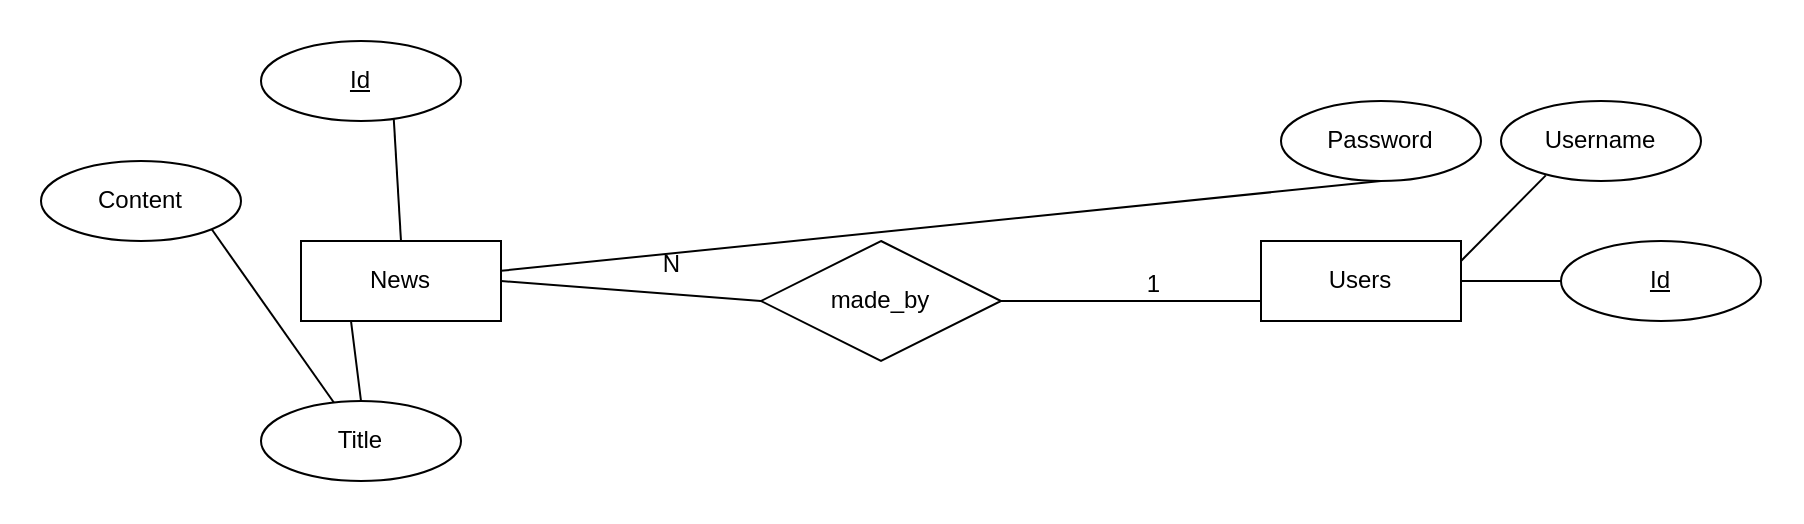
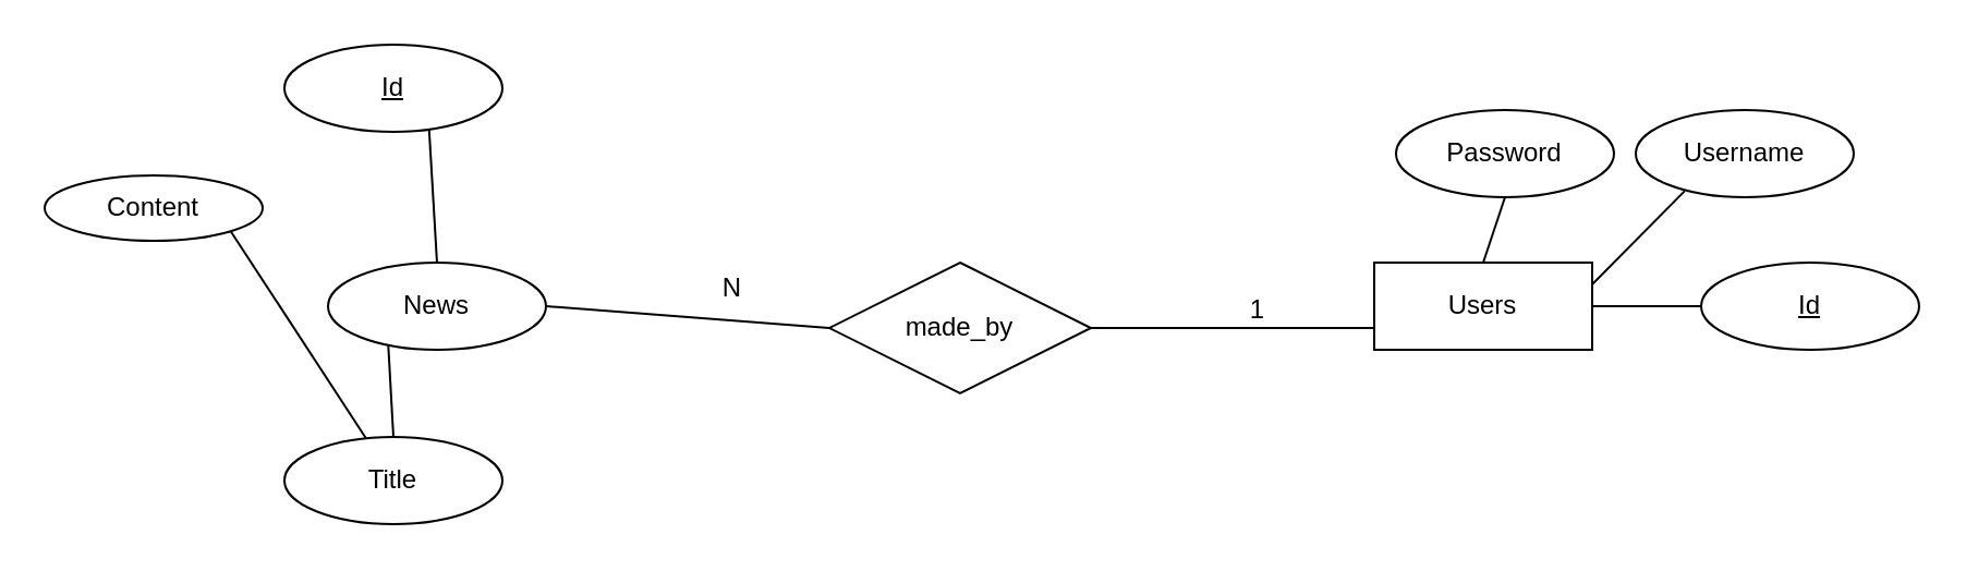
- <mxCell id="13" value="Content" style="ellipse;whiteSpace=wrap;html=1;align=center;" vertex="1" parent="1"><mxGeometry x="20" y="80" width="100" height="40" as="geometry" /></mxCell>
+ <mxCell id="13" value="Content" style="ellipse;whiteSpace=wrap;html=1;align=center;" vertex="1" parent="1"><mxGeometry x="20" y="80" width="100" height="30" as="geometry" /></mxCell>
- <mxCell id="18" value="" style="endArrow=none;html=1;rounded=0;exitX=0.5;exitY=1;exitDx=0;exitDy=0;" edge="1" parent="1" source="11" target="2"><mxGeometry relative="1" as="geometry"><mxPoint x="206.4" y="69.2" as="sourcePoint" /><mxPoint x="210" y="130" as="targetPoint" /></mxGeometry></mxCell>
+ <mxCell id="18" value="" style="endArrow=none;html=1;rounded=0;exitX=0.5;exitY=1;exitDx=0;exitDy=0;entryX=0.5;entryY=0;entryDx=0;entryDy=0;" edge="1" parent="1" source="11" target="3"><mxGeometry relative="1" as="geometry"><mxPoint x="206.4" y="69.2" as="sourcePoint" /><mxPoint x="210" y="130" as="targetPoint" /></mxGeometry></mxCell>
- <mxCell id="2" value="News" style="whiteSpace=wrap;html=1;align=center;" vertex="1" parent="1"><mxGeometry x="150" y="120" width="100" height="40" as="geometry" /></mxCell>
+ <mxCell id="2" value="News" style="ellipse;whiteSpace=wrap;html=1;align=center;" vertex="1" parent="1"><mxGeometry x="150" y="120" width="100" height="40" as="geometry" /></mxCell>
